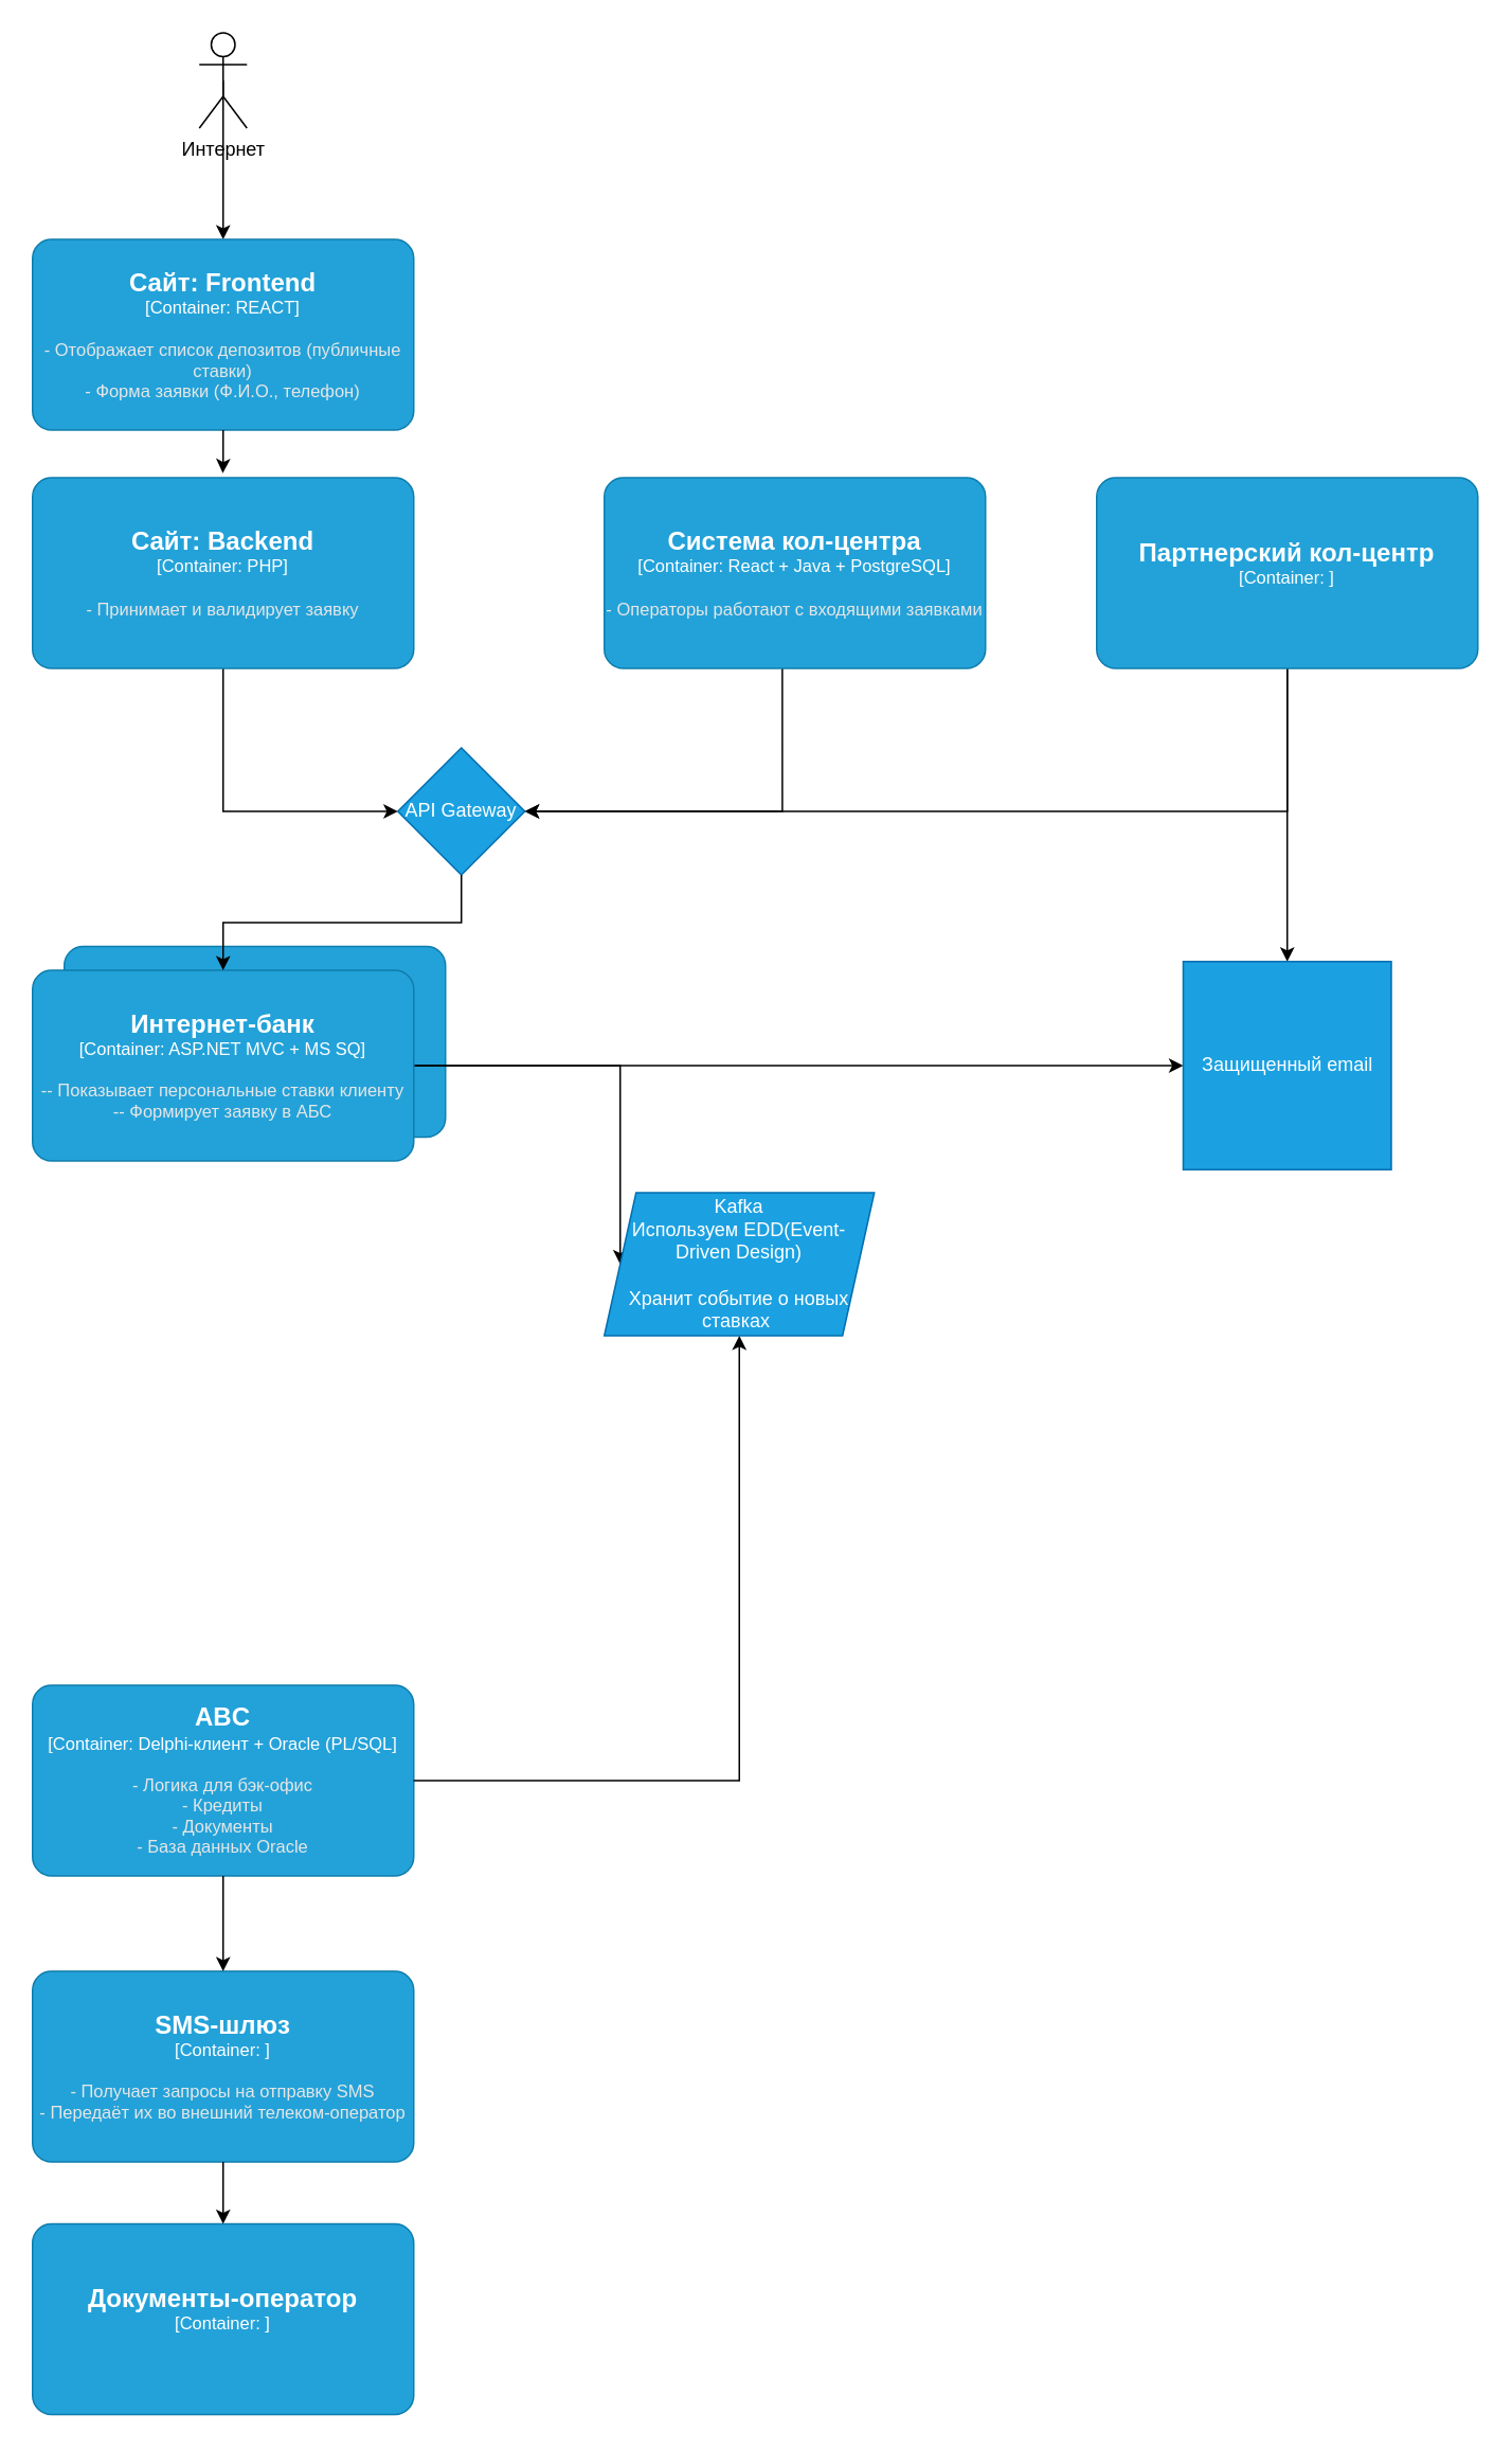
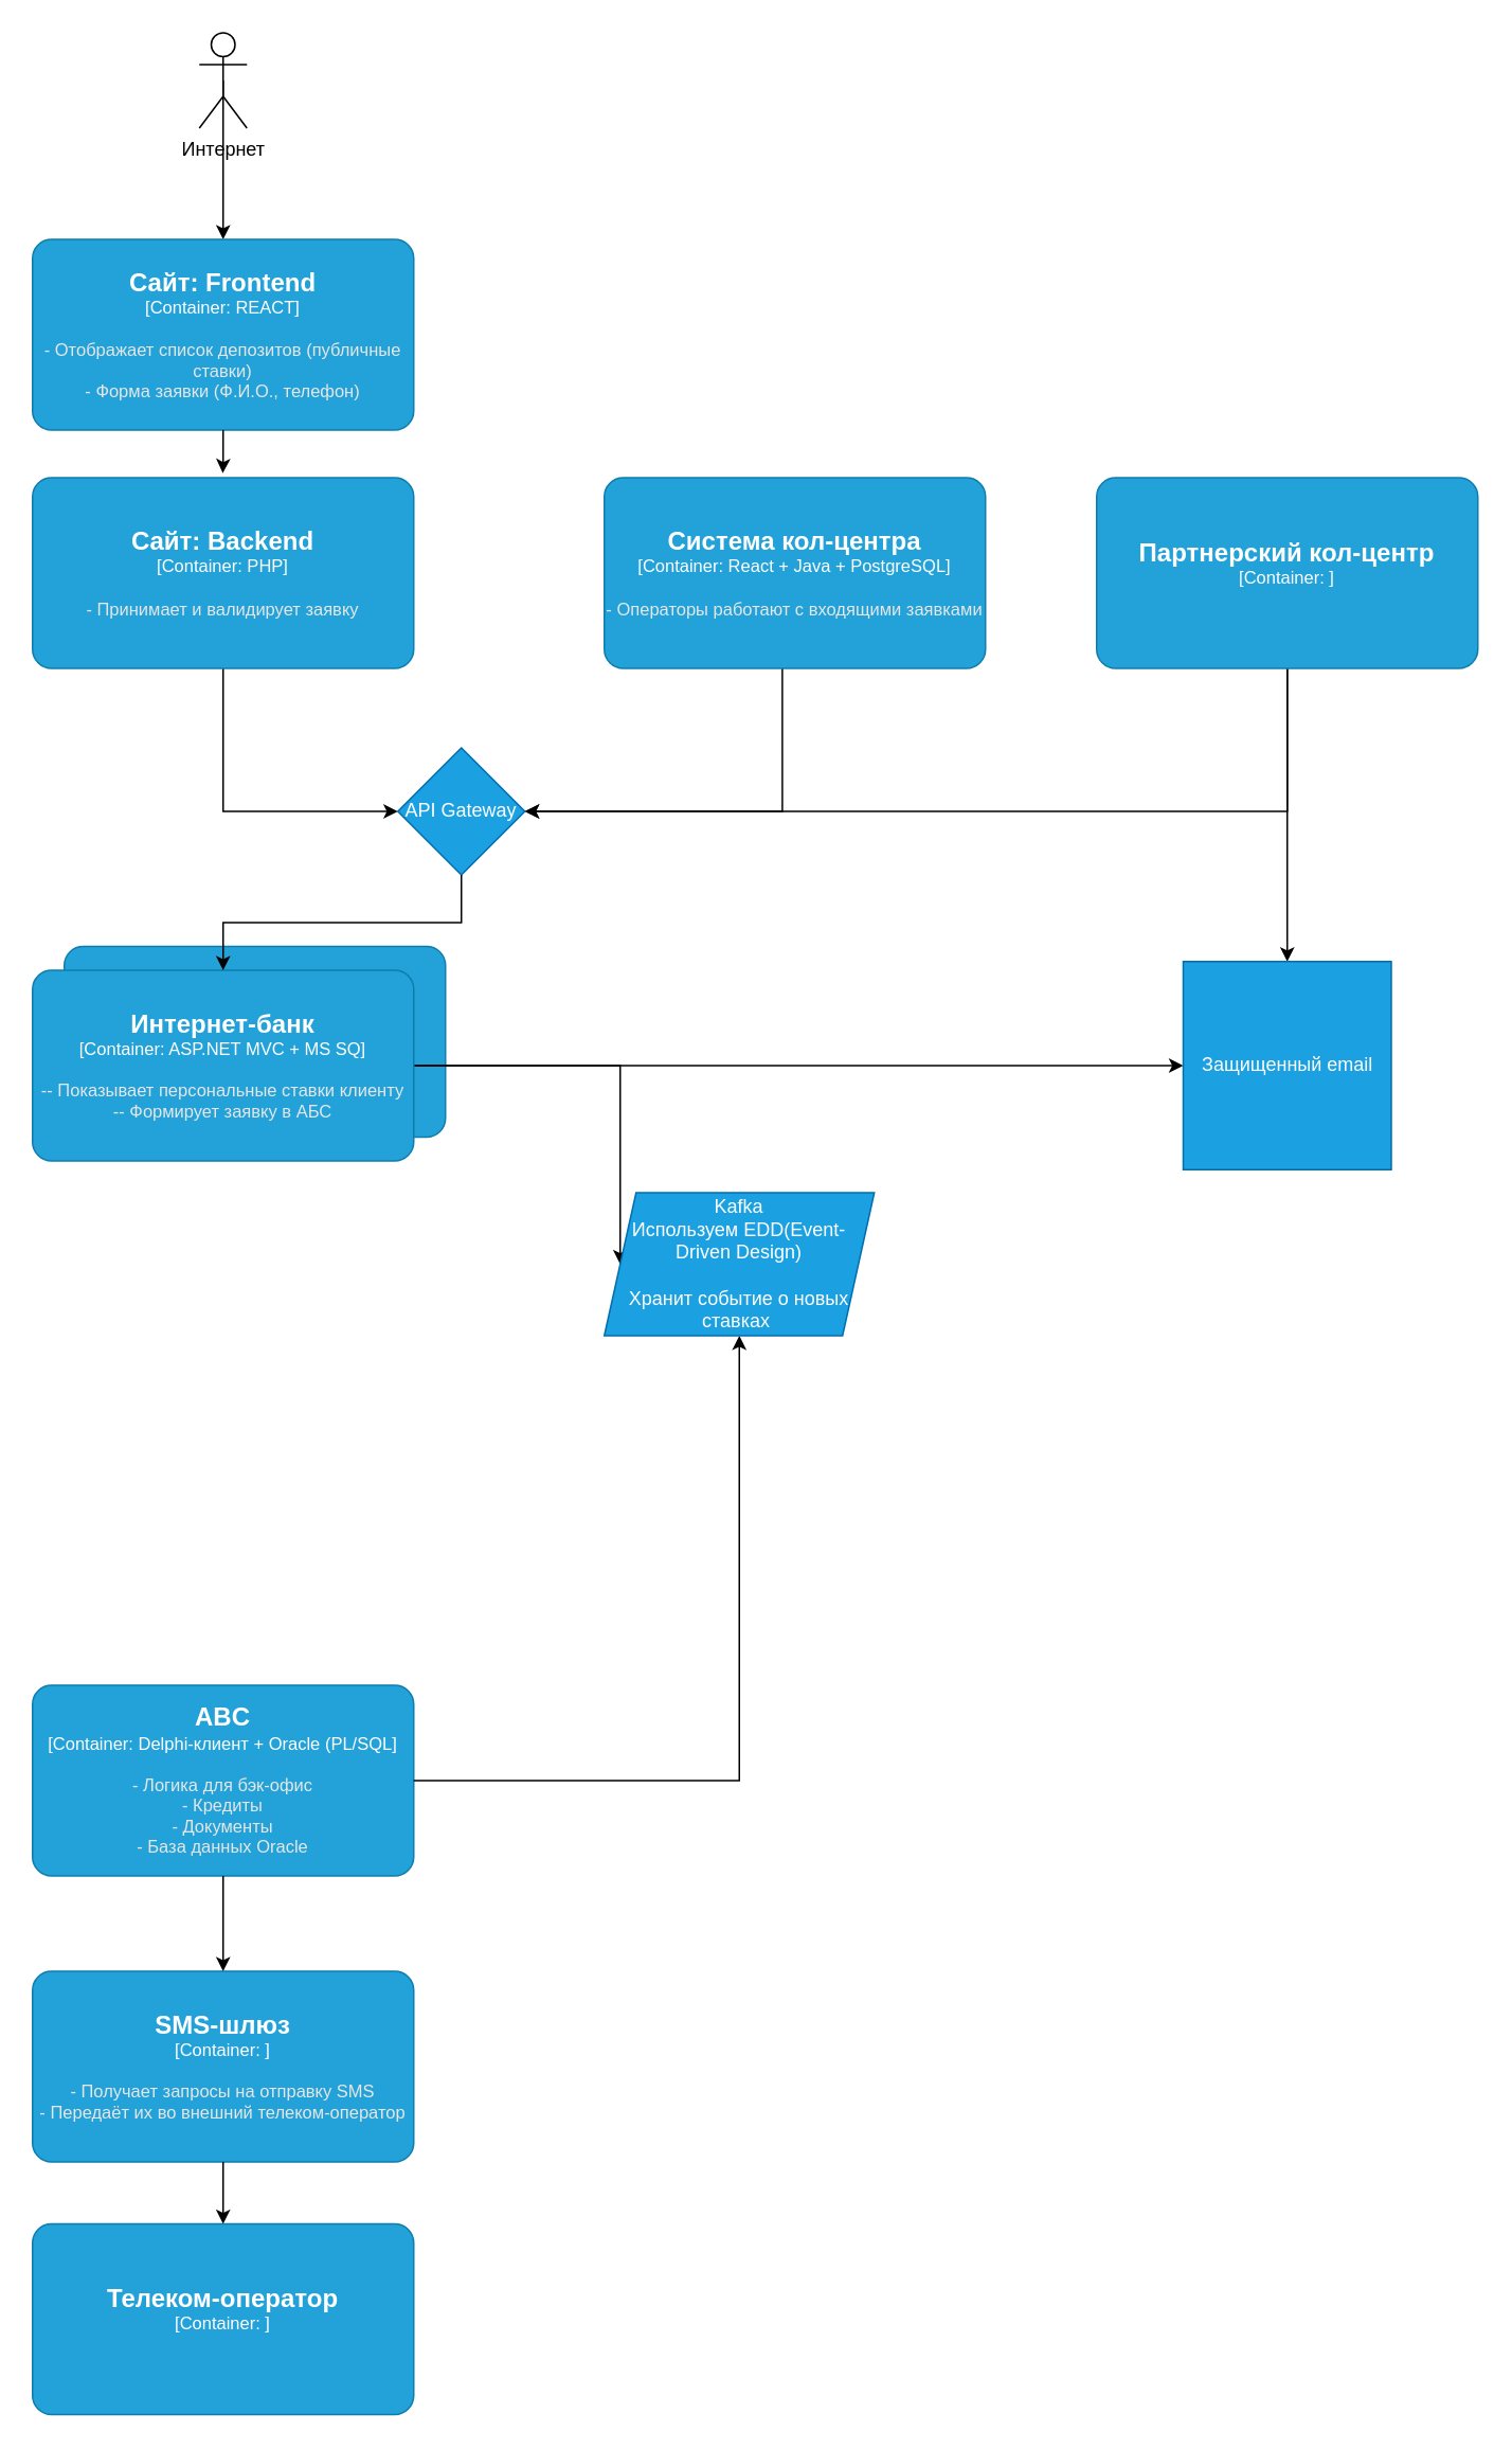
- <mxCell id="12" value="&lt;font style=&quot;font-size: 16px&quot;&gt;&lt;b&gt;Документы-оператор&lt;/b&gt;&lt;/font&gt;&lt;div&gt;[Container: ]&lt;/div&gt;&lt;br&gt;&lt;div&gt;&lt;font style=&quot;font-size: 11px&quot;&gt;&lt;font color=&quot;#E6E6E6&quot;&gt;&lt;/font&gt;&lt;/div&gt;" style="rounded=1;whiteSpace=wrap;html=1;fontSize=11;labelBackgroundColor=none;fillColor=#23A2D9;fontColor=#ffffff;align=center;arcSize=10;strokeColor=#0E7DAD;metaEdit=1;resizable=0;points=[[0.25,0,0],[0.5,0,0],[0.75,0,0],[1,0.25,0],[1,0.5,0],[1,0.75,0],[0.75,1,0],[0.5,1,0],[0.25,1,0],[0,0.75,0],[0,0.5,0],[0,0.25,0]];" parent="1" vertex="1"><mxGeometry x="20" y="1399" width="240" height="120" as="geometry" /></mxCell>
+ <mxCell id="12" value="&lt;font style=&quot;font-size: 16px&quot;&gt;&lt;b&gt;Телеком-оператор&lt;/b&gt;&lt;/font&gt;&lt;div&gt;[Container: ]&lt;/div&gt;&lt;br&gt;&lt;div&gt;&lt;font style=&quot;font-size: 11px&quot;&gt;&lt;font color=&quot;#E6E6E6&quot;&gt;&lt;/font&gt;&lt;/div&gt;" style="rounded=1;whiteSpace=wrap;html=1;fontSize=11;labelBackgroundColor=none;fillColor=#23A2D9;fontColor=#ffffff;align=center;arcSize=10;strokeColor=#0E7DAD;metaEdit=1;resizable=0;points=[[0.25,0,0],[0.5,0,0],[0.75,0,0],[1,0.25,0],[1,0.5,0],[1,0.75,0],[0.75,1,0],[0.5,1,0],[0.25,1,0],[0,0.75,0],[0,0.5,0],[0,0.25,0]];" parent="1" vertex="1"><mxGeometry x="20" y="1399" width="240" height="120" as="geometry" /></mxCell>
